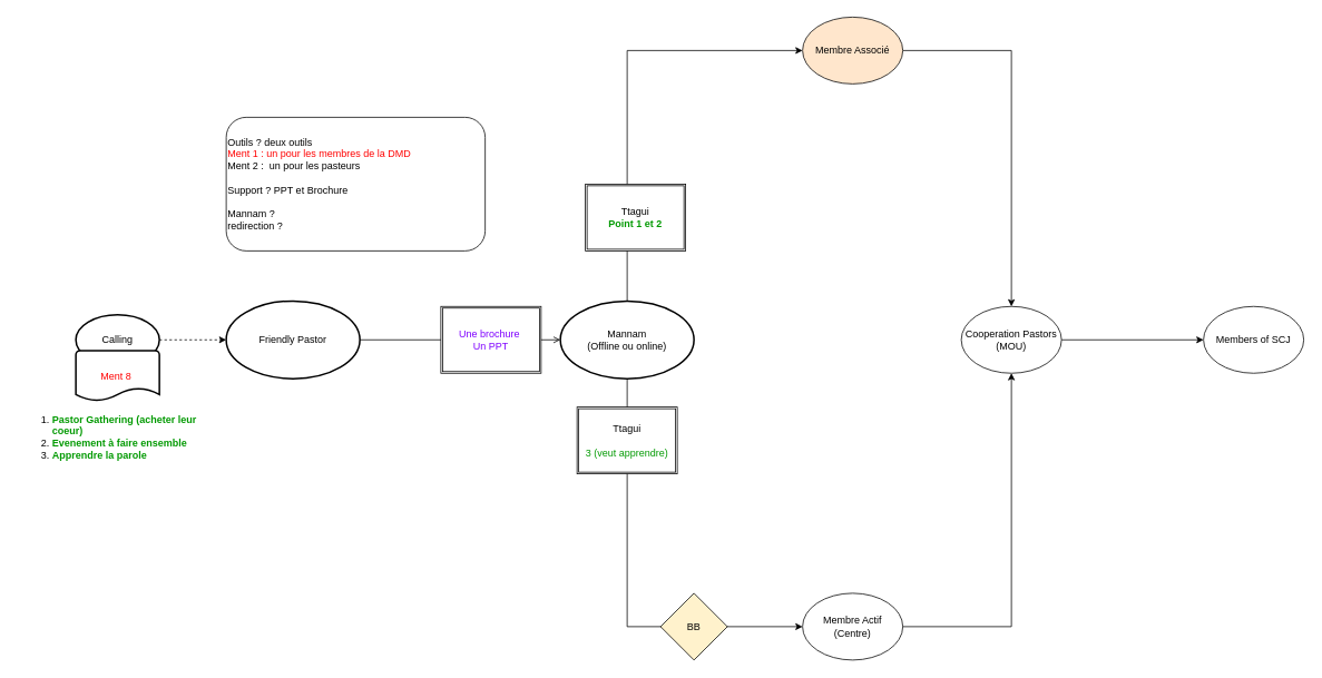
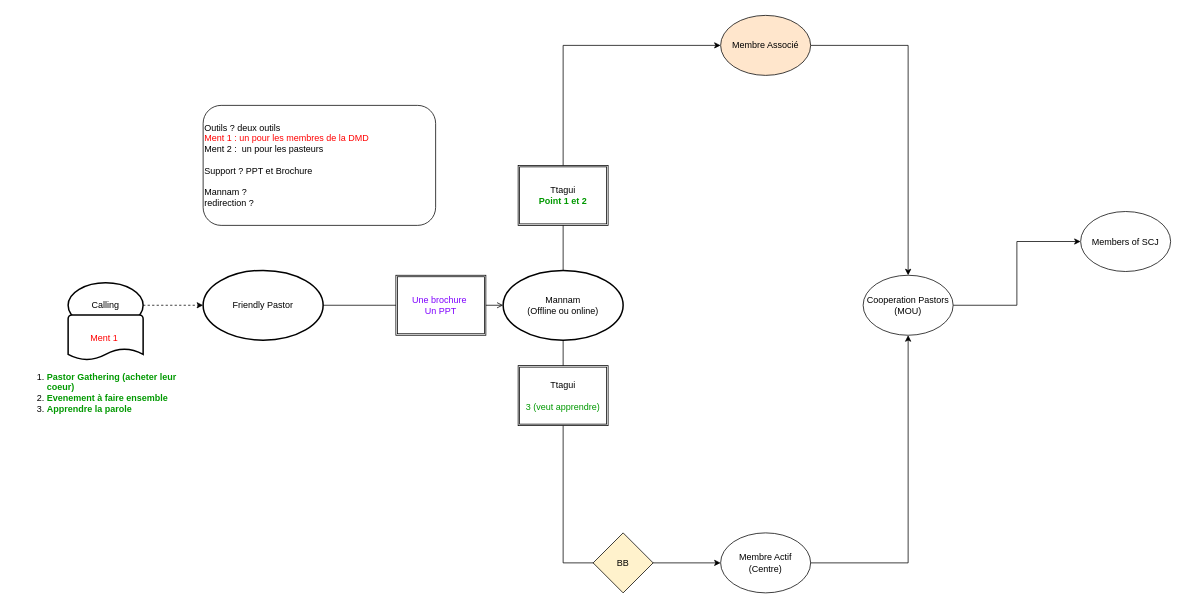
- <mxCell id="16" value="Ttagui&lt;div&gt;&lt;b&gt;&lt;font color=&quot;#009900&quot;&gt;Point 1 et 2&lt;/font&gt;&lt;/b&gt;&lt;/div&gt;" style="shape=ext;double=1;rounded=0;whiteSpace=wrap;html=1;" vertex="1" parent="1"><mxGeometry x="700" y="220" width="120" height="80" as="geometry" /></mxCell>
+ <mxCell id="16" value="Ttagui&lt;div&gt;&lt;b&gt;&lt;font color=&quot;#009900&quot;&gt;Point 1 et 2&lt;/font&gt;&lt;/b&gt;&lt;/div&gt;" style="shape=ext;double=1;rounded=0;whiteSpace=wrap;html=1;" vertex="1" parent="1"><mxGeometry x="690" y="220" width="120" height="80" as="geometry" /></mxCell>
- <mxCell id="8" value="Members of SCJ" style="ellipse;whiteSpace=wrap;html=1;" vertex="1" parent="1"><mxGeometry x="1440" y="366.5" width="120" height="80" as="geometry" /></mxCell>
+ <mxCell id="8" value="Members of SCJ" style="ellipse;whiteSpace=wrap;html=1;" vertex="1" parent="1"><mxGeometry x="1440" y="281.5" width="120" height="80" as="geometry" /></mxCell>
- <mxCell id="12" value="&lt;font color=&quot;#ff0000&quot;&gt;Ment 8&amp;nbsp;&lt;/font&gt;" style="strokeWidth=2;html=1;shape=mxgraph.flowchart.document2;whiteSpace=wrap;size=0.25;" vertex="1" parent="1"><mxGeometry x="90" y="419.5" width="100" height="60" as="geometry" /></mxCell>
+ <mxCell id="12" value="&lt;font color=&quot;#ff0000&quot;&gt;Ment 1&amp;nbsp;&lt;/font&gt;" style="strokeWidth=2;html=1;shape=mxgraph.flowchart.document2;whiteSpace=wrap;size=0.25;" vertex="1" parent="1"><mxGeometry x="90" y="419.5" width="100" height="60" as="geometry" /></mxCell>
